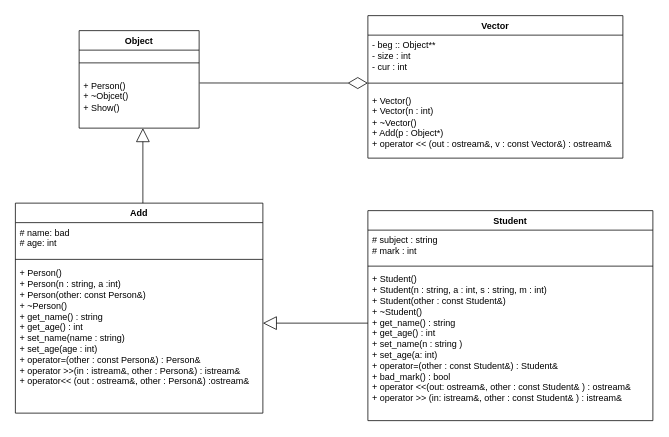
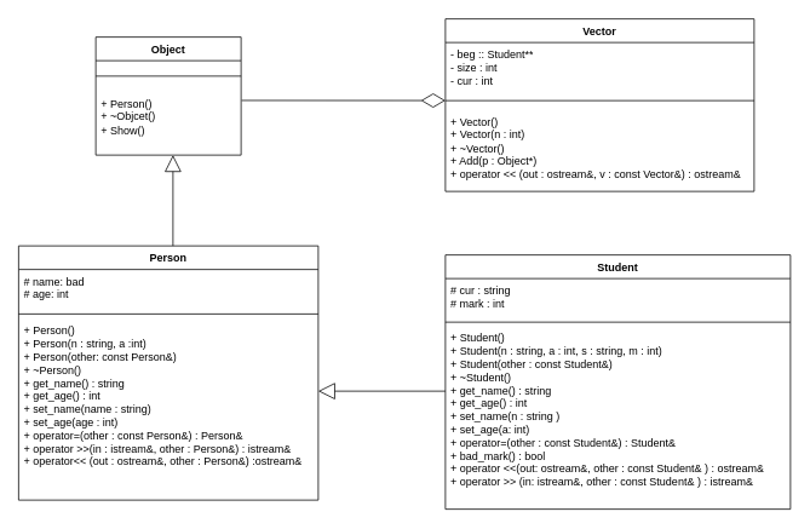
- <mxCell id="16" value="- beg :: Object**&lt;div&gt;- size : int&lt;/div&gt;&lt;div&gt;- cur : int&lt;/div&gt;" style="text;strokeColor=none;fillColor=none;align=left;verticalAlign=top;spacingLeft=4;spacingRight=4;overflow=hidden;rotatable=0;points=[[0,0.5],[1,0.5]];portConstraint=eastwest;whiteSpace=wrap;html=1;" vertex="1" parent="15"><mxGeometry y="26" width="340" height="54" as="geometry" /></mxCell>
+ <mxCell id="16" value="- beg :: Student**&lt;div&gt;- size : int&lt;/div&gt;&lt;div&gt;- cur : int&lt;/div&gt;" style="text;strokeColor=none;fillColor=none;align=left;verticalAlign=top;spacingLeft=4;spacingRight=4;overflow=hidden;rotatable=0;points=[[0,0.5],[1,0.5]];portConstraint=eastwest;whiteSpace=wrap;html=1;" vertex="1" parent="15"><mxGeometry y="26" width="340" height="54" as="geometry" /></mxCell>
- <mxCell id="2" value="Add" style="swimlane;fontStyle=1;align=center;verticalAlign=top;childLayout=stackLayout;horizontal=1;startSize=26;horizontalStack=0;resizeParent=1;resizeParentMax=0;resizeLast=0;collapsible=1;marginBottom=0;whiteSpace=wrap;html=1;" vertex="1" parent="1"><mxGeometry x="20" y="270" width="330" height="280" as="geometry" /></mxCell>
+ <mxCell id="2" value="Person" style="swimlane;fontStyle=1;align=center;verticalAlign=top;childLayout=stackLayout;horizontal=1;startSize=26;horizontalStack=0;resizeParent=1;resizeParentMax=0;resizeLast=0;collapsible=1;marginBottom=0;whiteSpace=wrap;html=1;" vertex="1" parent="1"><mxGeometry x="20" y="270" width="330" height="280" as="geometry" /></mxCell>
- <mxCell id="7" value="# subject :&amp;nbsp;string&lt;div&gt;#&amp;nbsp;mark : int&lt;/div&gt;" style="text;strokeColor=none;fillColor=none;align=left;verticalAlign=top;spacingLeft=4;spacingRight=4;overflow=hidden;rotatable=0;points=[[0,0.5],[1,0.5]];portConstraint=eastwest;whiteSpace=wrap;html=1;" vertex="1" parent="6"><mxGeometry y="26" width="380" height="44" as="geometry" /></mxCell>
+ <mxCell id="7" value="# cur :&amp;nbsp;string&lt;div&gt;#&amp;nbsp;mark : int&lt;/div&gt;" style="text;strokeColor=none;fillColor=none;align=left;verticalAlign=top;spacingLeft=4;spacingRight=4;overflow=hidden;rotatable=0;points=[[0,0.5],[1,0.5]];portConstraint=eastwest;whiteSpace=wrap;html=1;" vertex="1" parent="6"><mxGeometry y="26" width="380" height="44" as="geometry" /></mxCell>
